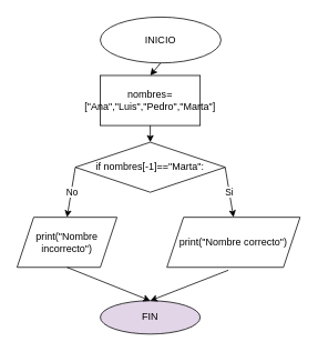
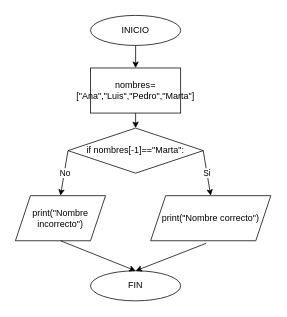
- <mxCell id="2" value="INICIO" style="ellipse;whiteSpace=wrap;html=1;" parent="1" vertex="1"><mxGeometry x="120" y="20" width="145" height="55" as="geometry" /></mxCell>
+ <mxCell id="2" value="INICIO" style="ellipse;whiteSpace=wrap;html=1;" parent="1" vertex="1"><mxGeometry x="120" y="20" width="120" height="40" as="geometry" /></mxCell>
- <mxCell id="13" value="FIN" style="ellipse;whiteSpace=wrap;html=1;fillColor=#e1d5e7;" parent="1" vertex="1"><mxGeometry x="120" y="360" width="120" height="40" as="geometry" /></mxCell>
+ <mxCell id="13" value="FIN" style="ellipse;whiteSpace=wrap;html=1;" parent="1" vertex="1"><mxGeometry x="120" y="360" width="120" height="40" as="geometry" /></mxCell>
